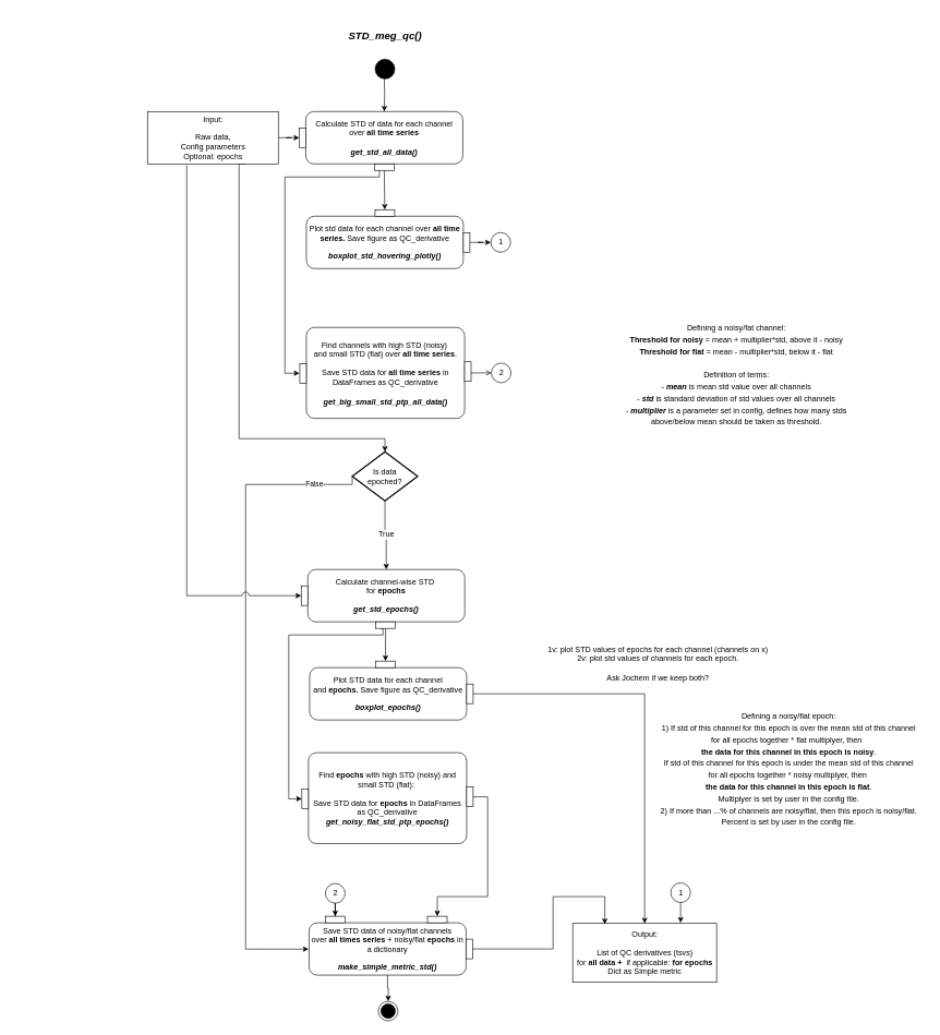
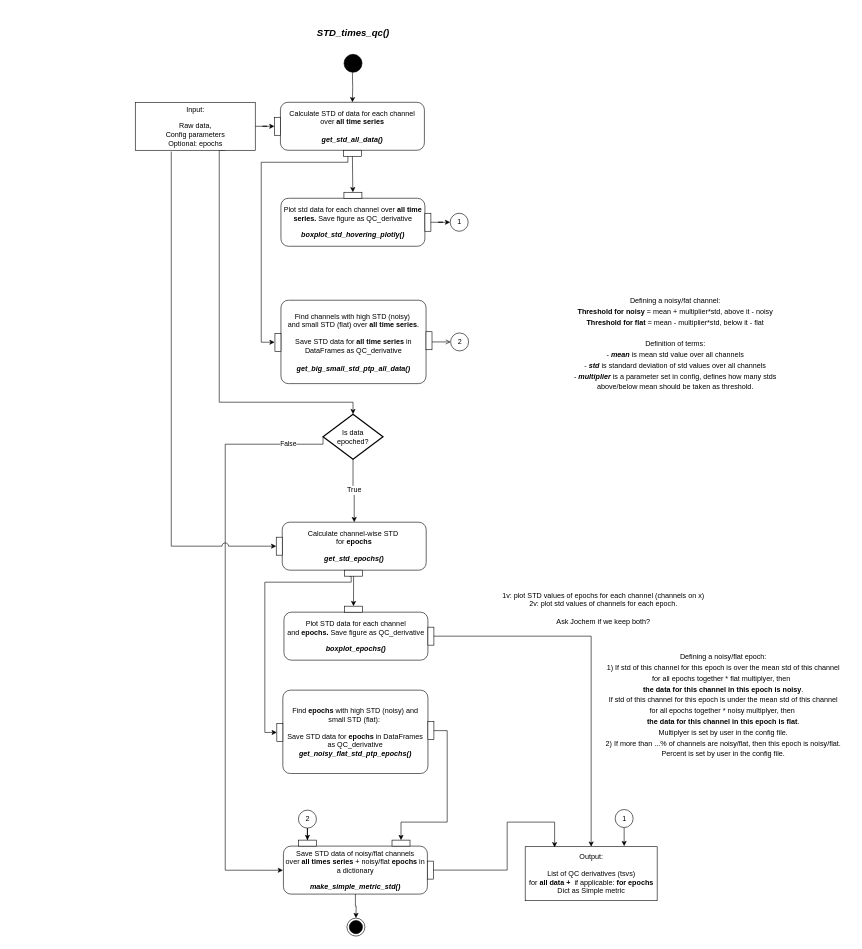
- <mxCell id="2" value="&lt;font style=&quot;border-color: var(--border-color); font-size: 16px;&quot;&gt;&lt;i style=&quot;&quot;&gt;STD_meg_qc()&lt;/i&gt;&lt;br&gt;&lt;/font&gt;" style="text;strokeColor=none;fillColor=none;html=1;fontSize=28;fontStyle=1;verticalAlign=middle;align=center;fontFamily=Helvetica;" parent="1" vertex="1"><mxGeometry x="83" y="20" width="1010" height="60" as="geometry" /></mxCell>
+ <mxCell id="2" value="&lt;font style=&quot;border-color: var(--border-color); font-size: 16px;&quot;&gt;&lt;i style=&quot;&quot;&gt;STD_times_qc()&lt;/i&gt;&lt;br&gt;&lt;/font&gt;" style="text;strokeColor=none;fillColor=none;html=1;fontSize=28;fontStyle=1;verticalAlign=middle;align=center;fontFamily=Helvetica;" parent="1" vertex="1"><mxGeometry x="83" y="20" width="1010" height="60" as="geometry" /></mxCell>
